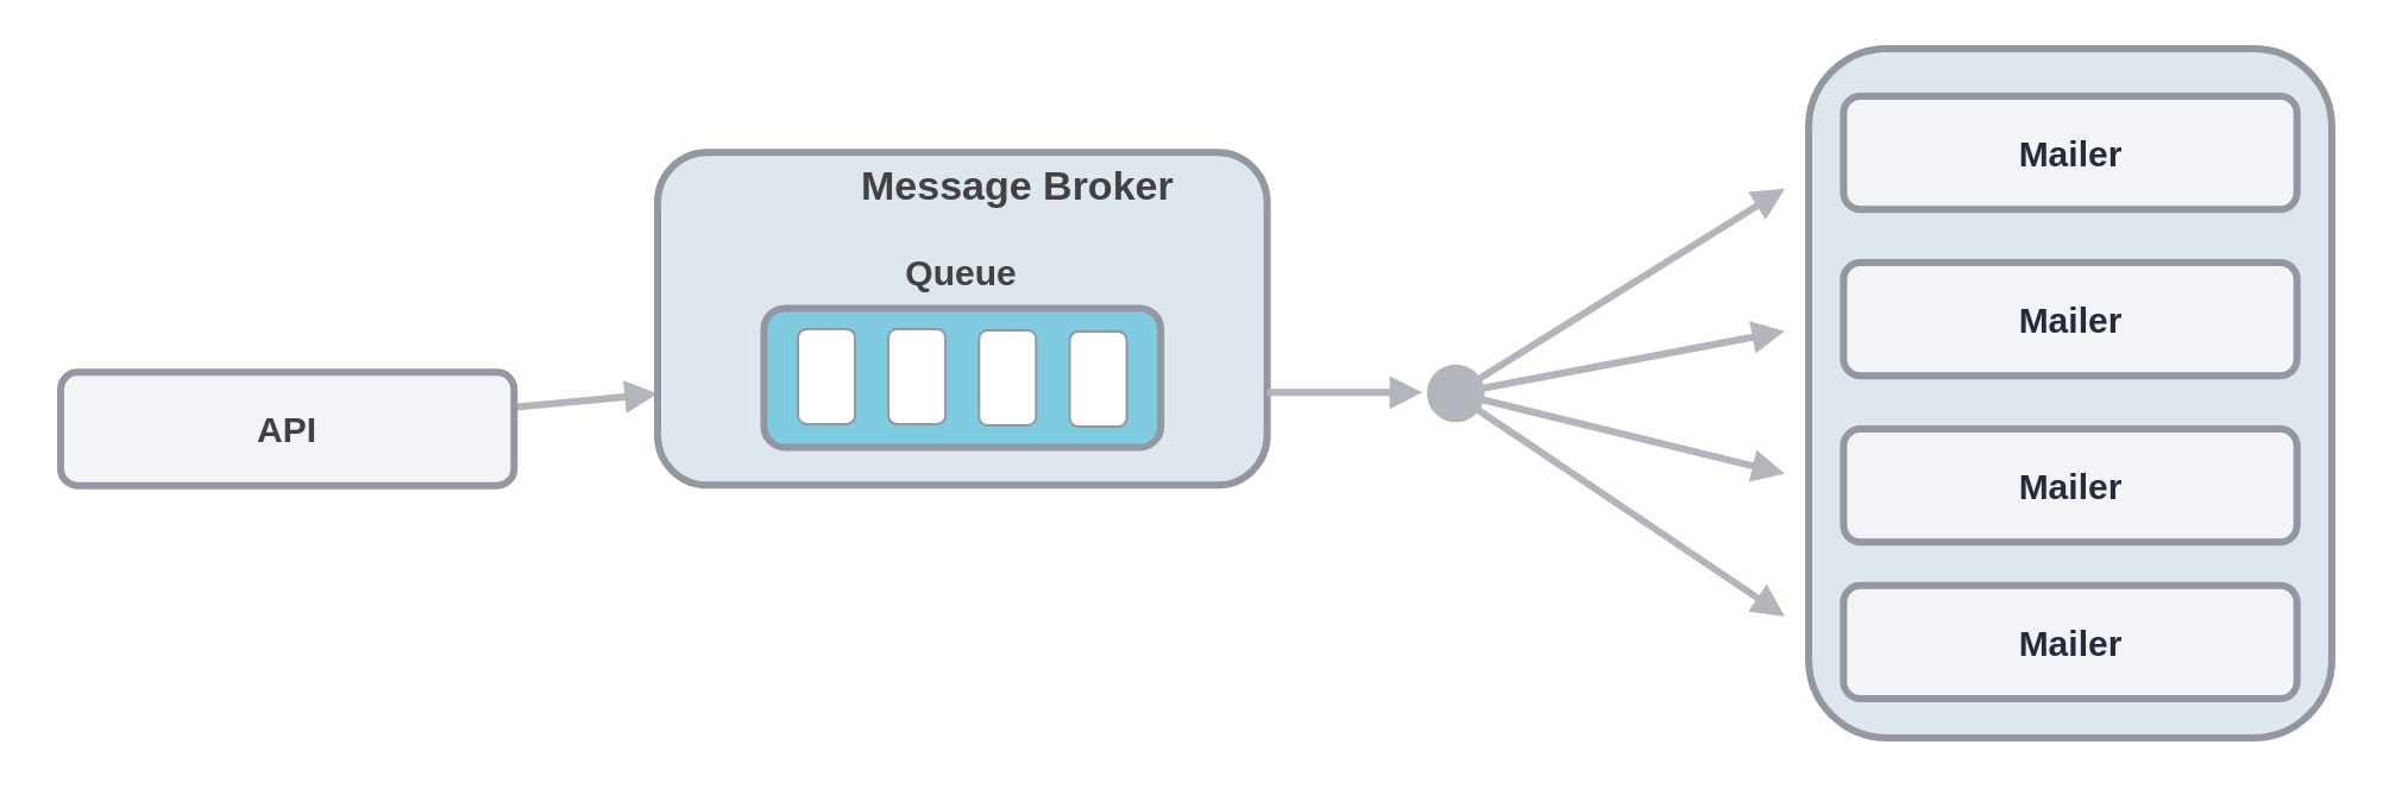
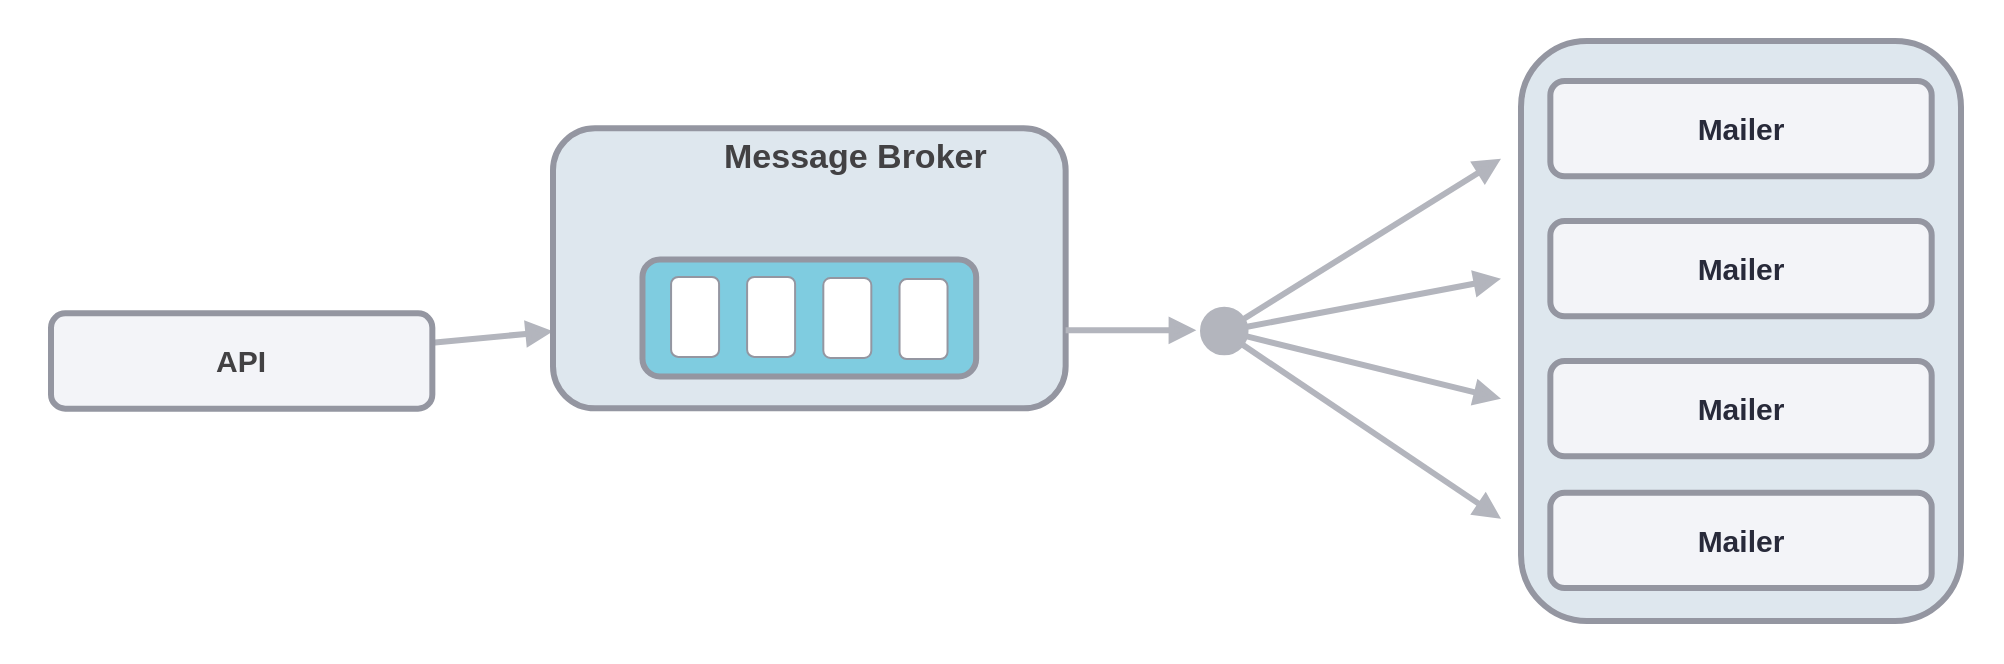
- <mxCell id="9" value="&lt;b&gt;&lt;font style=&quot;font-size: 15px&quot; color=&quot;#424143&quot;&gt;Queue&lt;/font&gt;&lt;/b&gt;" style="text;html=1;fillColor=none;align=center;verticalAlign=middle;whiteSpace=wrap;rounded=1;" vertex="1" parent="7"><mxGeometry x="108.16" y="40" width="40" height="20" as="geometry" /></mxCell>
